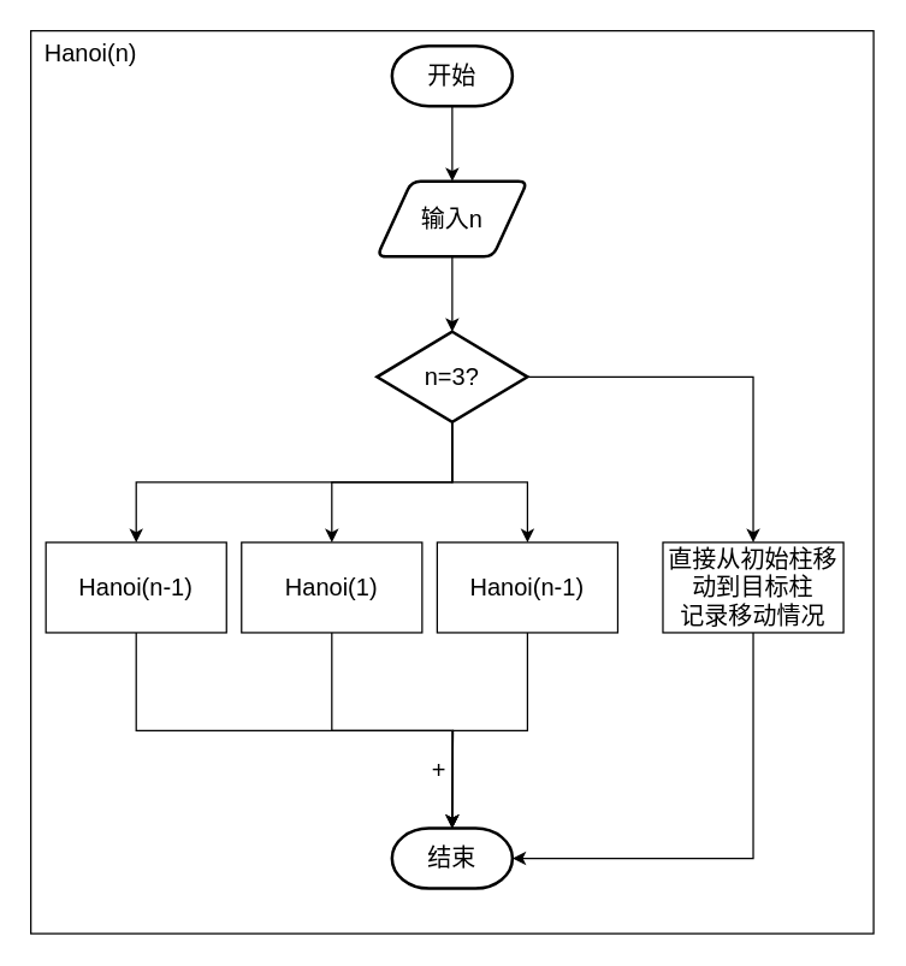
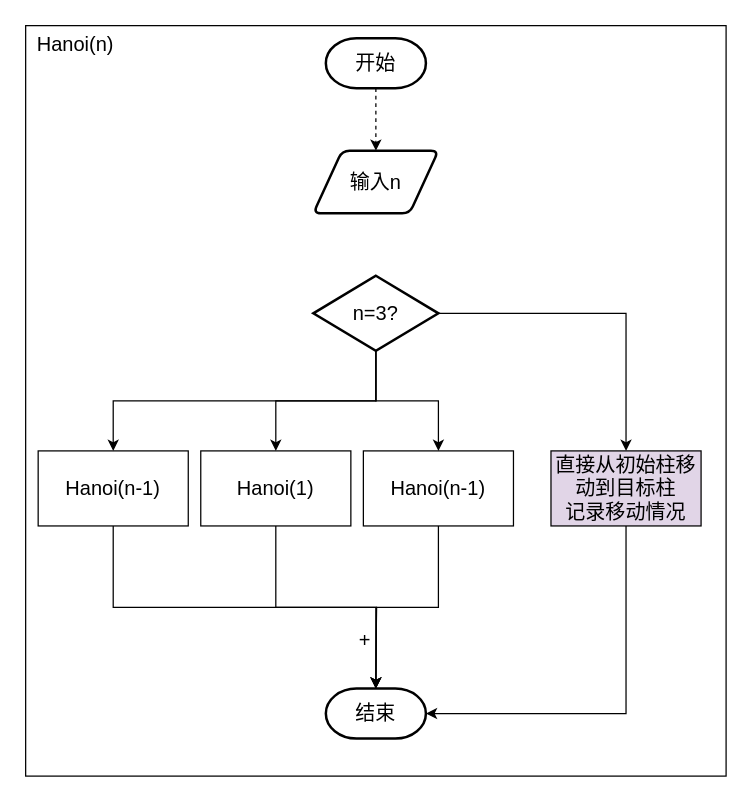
- <mxCell id="4" style="edgeStyle=orthogonalEdgeStyle;rounded=0;orthogonalLoop=1;jettySize=auto;html=1;exitX=0.5;exitY=1;exitDx=0;exitDy=0;exitPerimeter=0;entryX=0.5;entryY=0;entryDx=0;entryDy=0;fontSize=16;" edge="1" parent="1" source="5" target="7"><mxGeometry relative="1" as="geometry" /></mxCell>
+ <mxCell id="4" style="edgeStyle=orthogonalEdgeStyle;rounded=0;orthogonalLoop=1;jettySize=auto;html=1;exitX=0.5;exitY=1;exitDx=0;exitDy=0;exitPerimeter=0;entryX=0.5;entryY=0;entryDx=0;entryDy=0;fontSize=16;dashed=1;" edge="1" parent="1" source="5" target="7"><mxGeometry relative="1" as="geometry" /></mxCell>
- <mxCell id="22" style="edgeStyle=orthogonalEdgeStyle;rounded=0;orthogonalLoop=1;jettySize=auto;html=1;exitX=0.5;exitY=1;exitDx=0;exitDy=0;entryX=0.5;entryY=0;entryDx=0;entryDy=0;entryPerimeter=0;fontSize=16;" edge="1" parent="1" source="7" target="12"><mxGeometry relative="1" as="geometry" /></mxCell>
- <mxCell id="20" value="直接从初始柱移动到目标柱&lt;br style=&quot;font-size: 16px;&quot;&gt;记录移动情况" style="rounded=0;whiteSpace=wrap;html=1;fontSize=16;" vertex="1" parent="1"><mxGeometry x="440" y="360" width="120" height="60" as="geometry" /></mxCell>
+ <mxCell id="20" value="直接从初始柱移动到目标柱&lt;br style=&quot;font-size: 16px;&quot;&gt;记录移动情况" style="rounded=0;whiteSpace=wrap;html=1;fontSize=16;fillColor=#e1d5e7;" vertex="1" parent="1"><mxGeometry x="440" y="360" width="120" height="60" as="geometry" /></mxCell>
